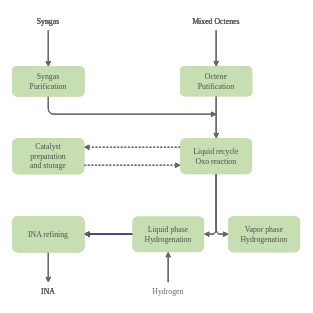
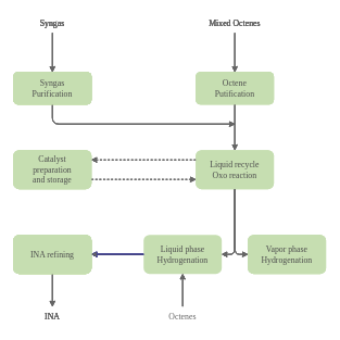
- <mxCell id="23" value="&lt;span style=&quot;font-size: 13px;&quot;&gt;&lt;font style=&quot;font-size: 13px;&quot;&gt;Hydrogen&lt;/font&gt;&lt;/span&gt;" style="text;html=1;strokeColor=none;fillColor=none;align=center;verticalAlign=middle;whiteSpace=wrap;rounded=0;fontSize=13;fontColor=#666666;fontFamily=Times New Roman;fontStyle=0" vertex="1" parent="1"><mxGeometry x="250" y="470" width="60" height="30" as="geometry" /></mxCell>
+ <mxCell id="23" value="&lt;span style=&quot;font-size: 13px;&quot;&gt;&lt;font style=&quot;font-size: 13px;&quot;&gt;Octenes&lt;/font&gt;&lt;/span&gt;" style="text;html=1;strokeColor=none;fillColor=none;align=center;verticalAlign=middle;whiteSpace=wrap;rounded=0;fontSize=13;fontColor=#666666;fontFamily=Times New Roman;fontStyle=0" vertex="1" parent="1"><mxGeometry x="250" y="470" width="60" height="30" as="geometry" /></mxCell>
